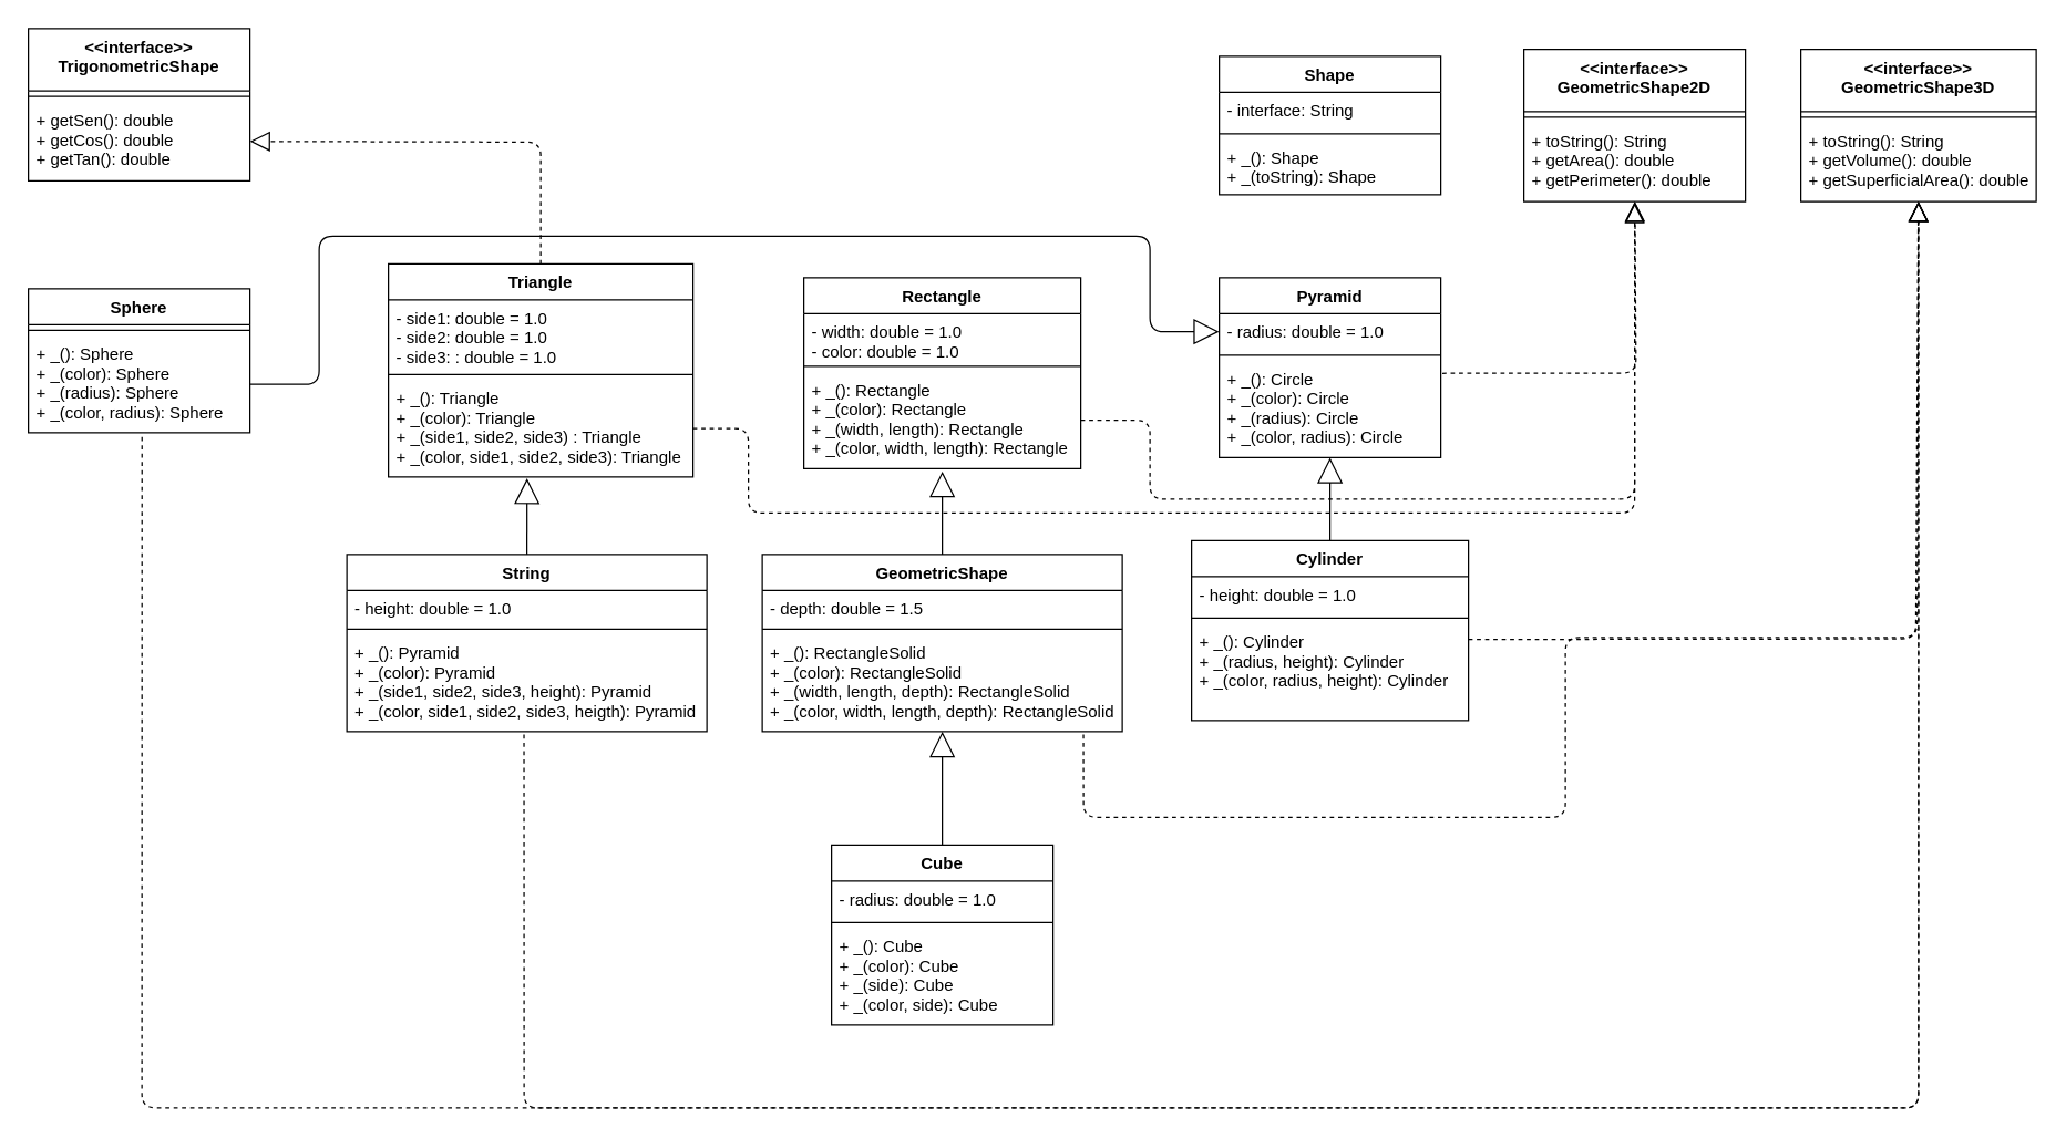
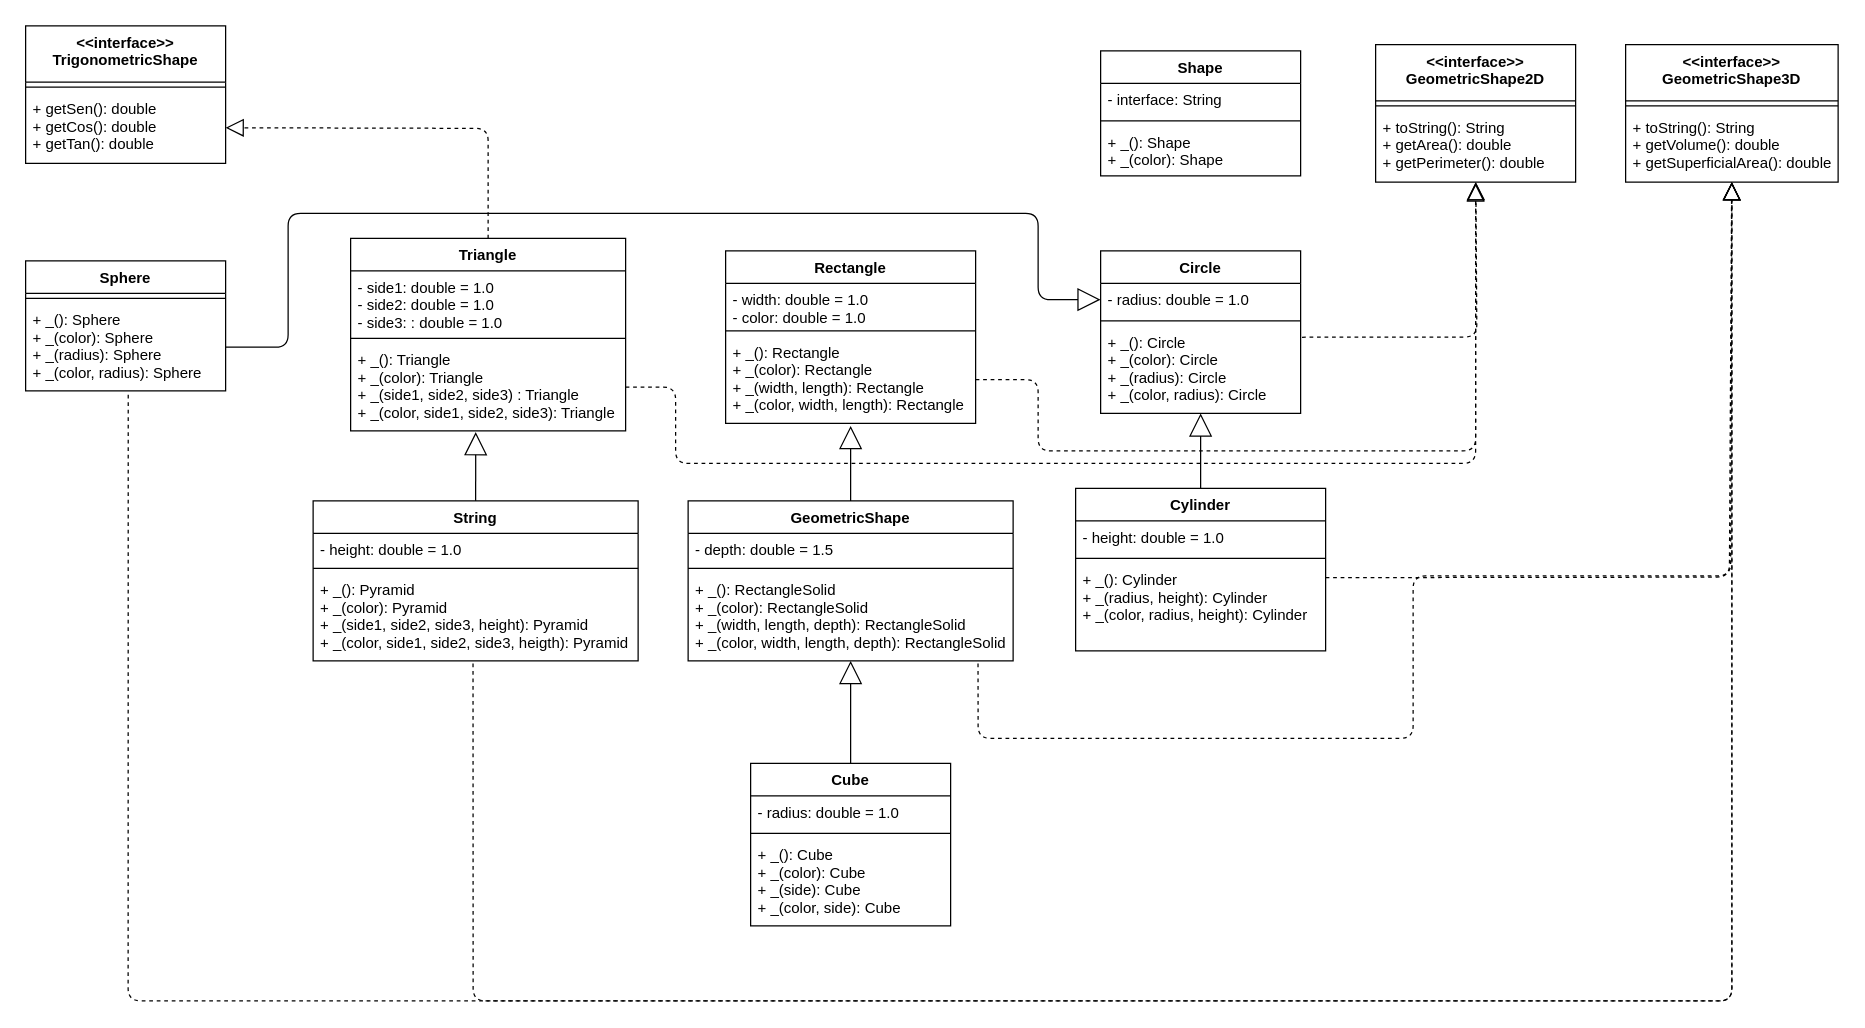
- <mxCell id="5" value="+ _(): Shape&#10;+ _(toString): Shape" style="text;strokeColor=none;fillColor=none;align=left;verticalAlign=top;spacingLeft=4;spacingRight=4;overflow=hidden;rotatable=0;points=[[0,0.5],[1,0.5]];portConstraint=eastwest;" vertex="1" parent="2"><mxGeometry y="60" width="160" height="40" as="geometry" /></mxCell>
+ <mxCell id="5" value="+ _(): Shape&#10;+ _(color): Shape" style="text;strokeColor=none;fillColor=none;align=left;verticalAlign=top;spacingLeft=4;spacingRight=4;overflow=hidden;rotatable=0;points=[[0,0.5],[1,0.5]];portConstraint=eastwest;" vertex="1" parent="2"><mxGeometry y="60" width="160" height="40" as="geometry" /></mxCell>
- <mxCell id="9" value="Pyramid" style="swimlane;fontStyle=1;align=center;verticalAlign=top;childLayout=stackLayout;horizontal=1;startSize=26;horizontalStack=0;resizeParent=1;resizeParentMax=0;resizeLast=0;collapsible=1;marginBottom=0;" vertex="1" parent="1"><mxGeometry x="880" y="200" width="160" height="130" as="geometry" /></mxCell>
+ <mxCell id="9" value="Circle" style="swimlane;fontStyle=1;align=center;verticalAlign=top;childLayout=stackLayout;horizontal=1;startSize=26;horizontalStack=0;resizeParent=1;resizeParentMax=0;resizeLast=0;collapsible=1;marginBottom=0;" vertex="1" parent="1"><mxGeometry x="880" y="200" width="160" height="130" as="geometry" /></mxCell>
